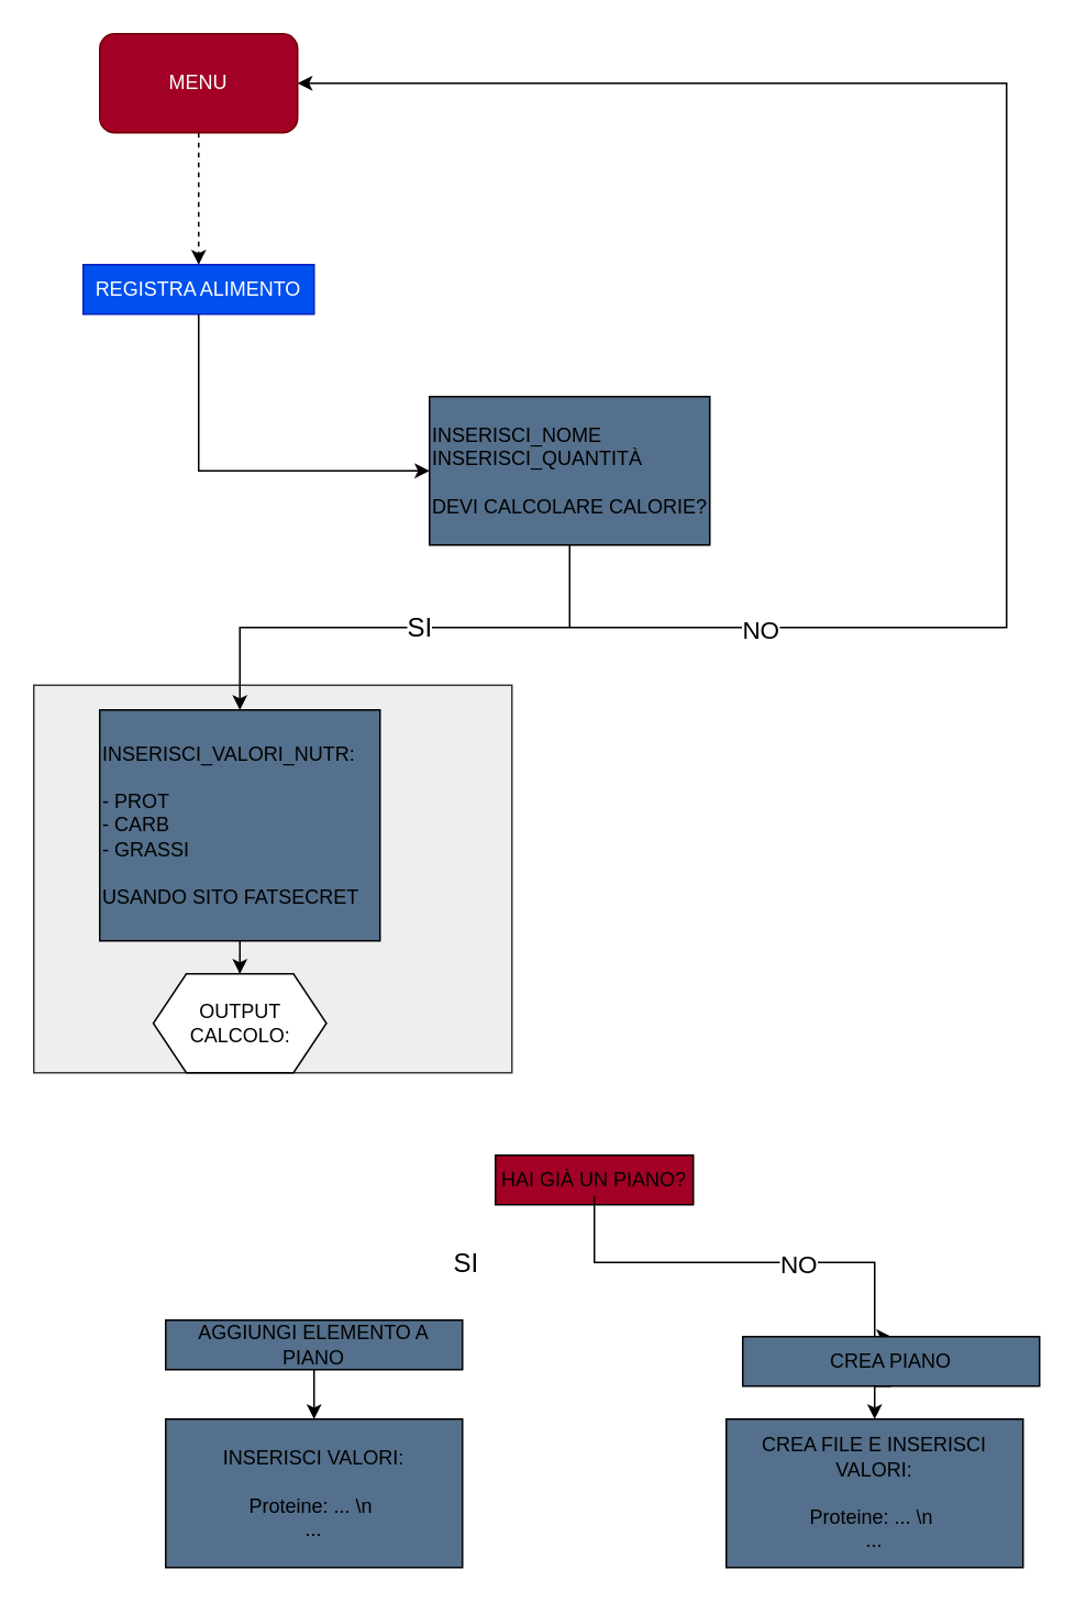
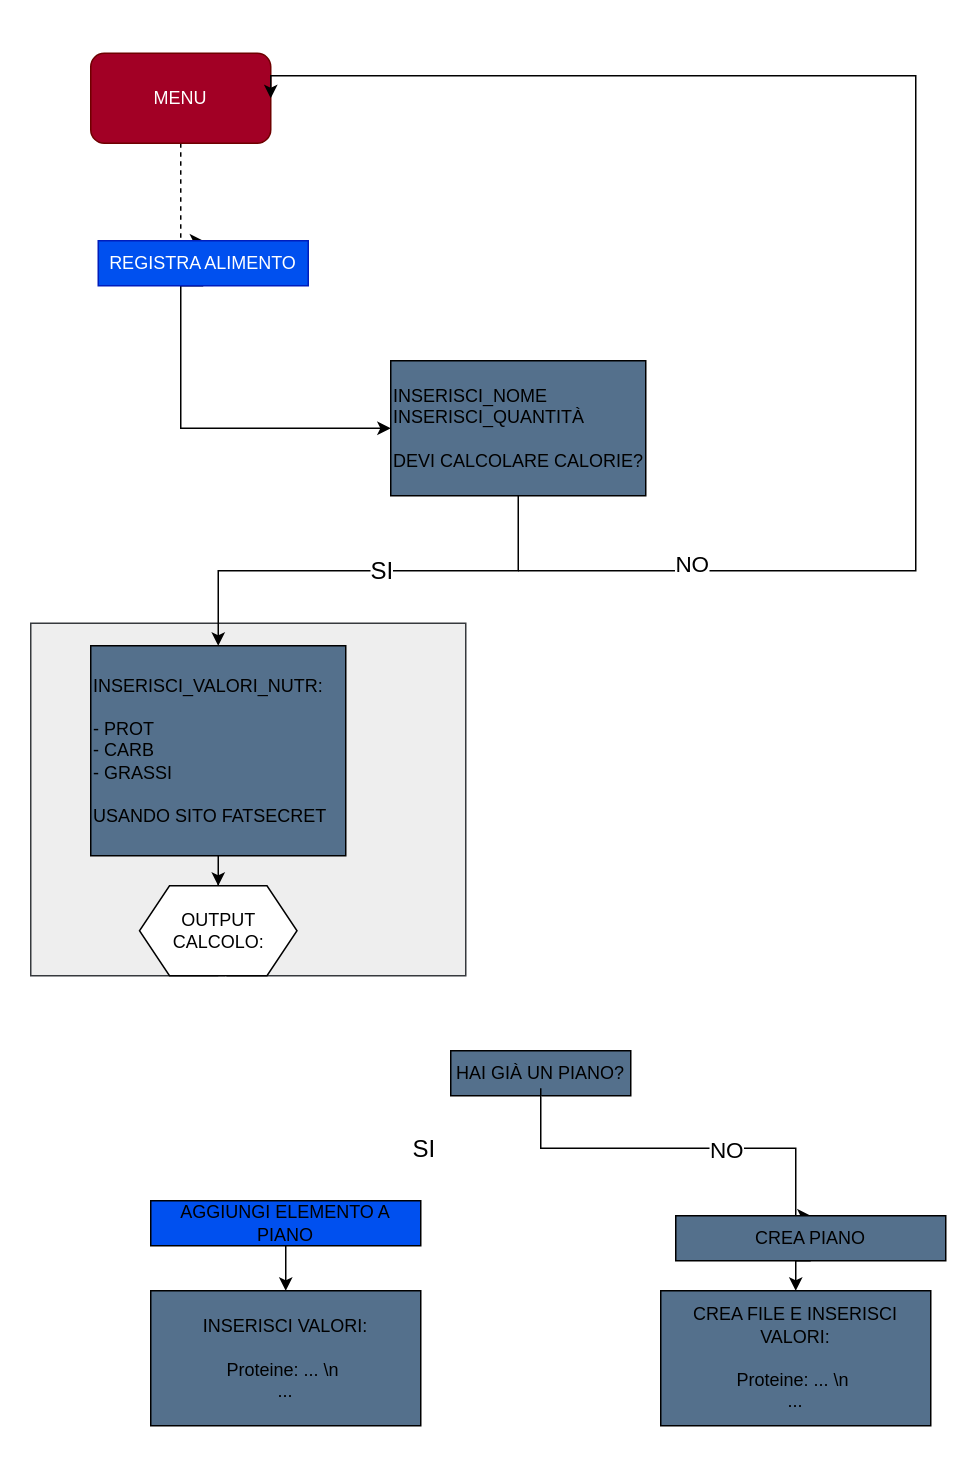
- <mxCell id="4" value="MENU" style="rounded=1;whiteSpace=wrap;html=1;fillColor=#a20025;fontColor=#ffffff;strokeColor=#6F0000;" vertex="1" parent="1"><mxGeometry x="60" y="20" width="120" height="60" as="geometry" /></mxCell>
+ <mxCell id="4" value="MENU" style="rounded=1;whiteSpace=wrap;html=1;fillColor=#a20025;fontColor=#ffffff;strokeColor=#6F0000;" vertex="1" parent="1"><mxGeometry x="60" y="35" width="120" height="60" as="geometry" /></mxCell>
- <mxCell id="6" value="REGISTRA ALIMENTO" style="rounded=0;whiteSpace=wrap;html=1;fillColor=#0050ef;fontColor=#ffffff;strokeColor=#001DBC;" vertex="1" parent="1"><mxGeometry x="50" y="160" width="140" height="30" as="geometry" /></mxCell>
+ <mxCell id="6" value="REGISTRA ALIMENTO" style="rounded=0;whiteSpace=wrap;html=1;fillColor=#0050ef;fontColor=#ffffff;strokeColor=#001DBC;" vertex="1" parent="1"><mxGeometry x="65" y="160" width="140" height="30" as="geometry" /></mxCell>
+ <mxCell id="14" style="edgeStyle=orthogonalEdgeStyle;rounded=0;orthogonalLoop=1;jettySize=auto;html=1;exitX=0.5;exitY=1;exitDx=0;exitDy=0;entryX=0.5;entryY=0;entryDx=0;entryDy=0;strokeColor=#FFFFFF;" edge="1" parent="1" source="17" target="18"><mxGeometry relative="1" as="geometry"><mxPoint x="360" y="700" as="targetPoint" /><Array as="points"><mxPoint x="150" y="650" /><mxPoint x="150" y="680" /><mxPoint x="360" y="680" /></Array></mxGeometry></mxCell>
- <mxCell id="18" value="HAI GIÀ UN PIANO?" style="rounded=0;whiteSpace=wrap;html=1;fillColor=#a20025;" vertex="1" parent="1"><mxGeometry x="300" y="700" width="120" height="30" as="geometry" /></mxCell>
+ <mxCell id="18" value="HAI GIÀ UN PIANO?" style="rounded=0;whiteSpace=wrap;html=1;fillColor=#54708C;" vertex="1" parent="1"><mxGeometry x="300" y="700" width="120" height="30" as="geometry" /></mxCell>
- <mxCell id="22" value="&lt;p style=&quot;line-height: 120%;&quot;&gt;AGGIUNGI ELEMENTO A PIANO&lt;/p&gt;" style="rounded=0;whiteSpace=wrap;html=1;align=center;fillColor=#54708C;" vertex="1" parent="1"><mxGeometry x="100" y="800" width="180" height="30" as="geometry" /></mxCell>
+ <mxCell id="22" value="&lt;p style=&quot;line-height: 120%;&quot;&gt;AGGIUNGI ELEMENTO A PIANO&lt;/p&gt;" style="rounded=0;whiteSpace=wrap;html=1;align=center;fillColor=#0050ef;" vertex="1" parent="1"><mxGeometry x="100" y="800" width="180" height="30" as="geometry" /></mxCell>
